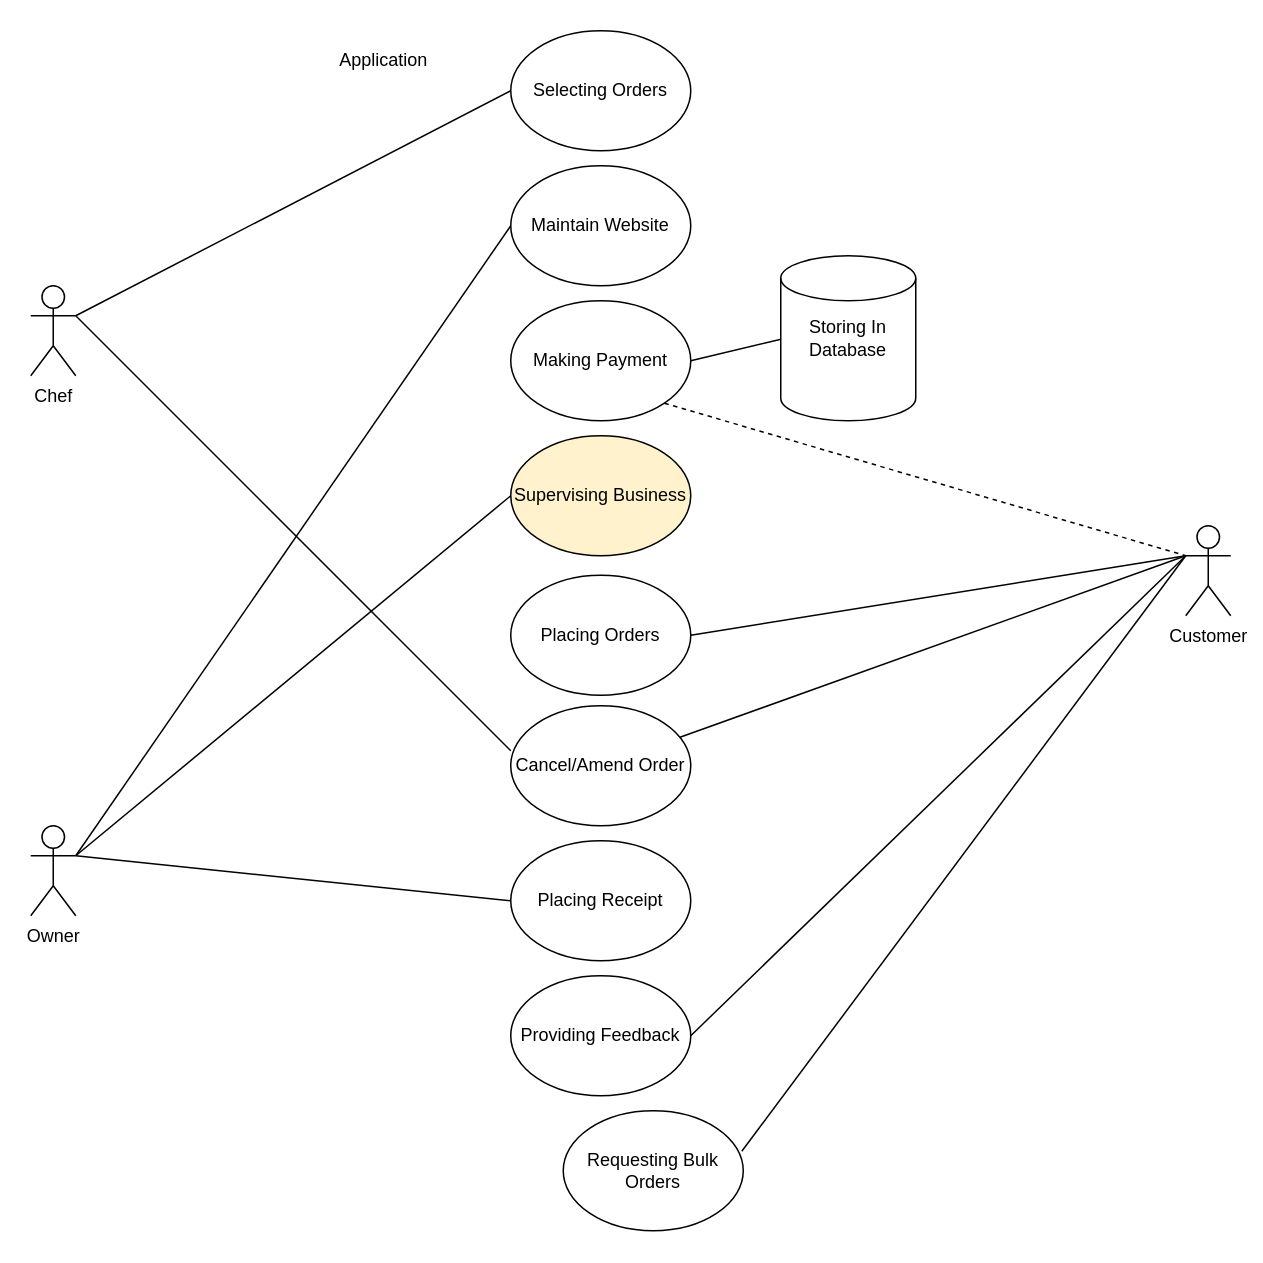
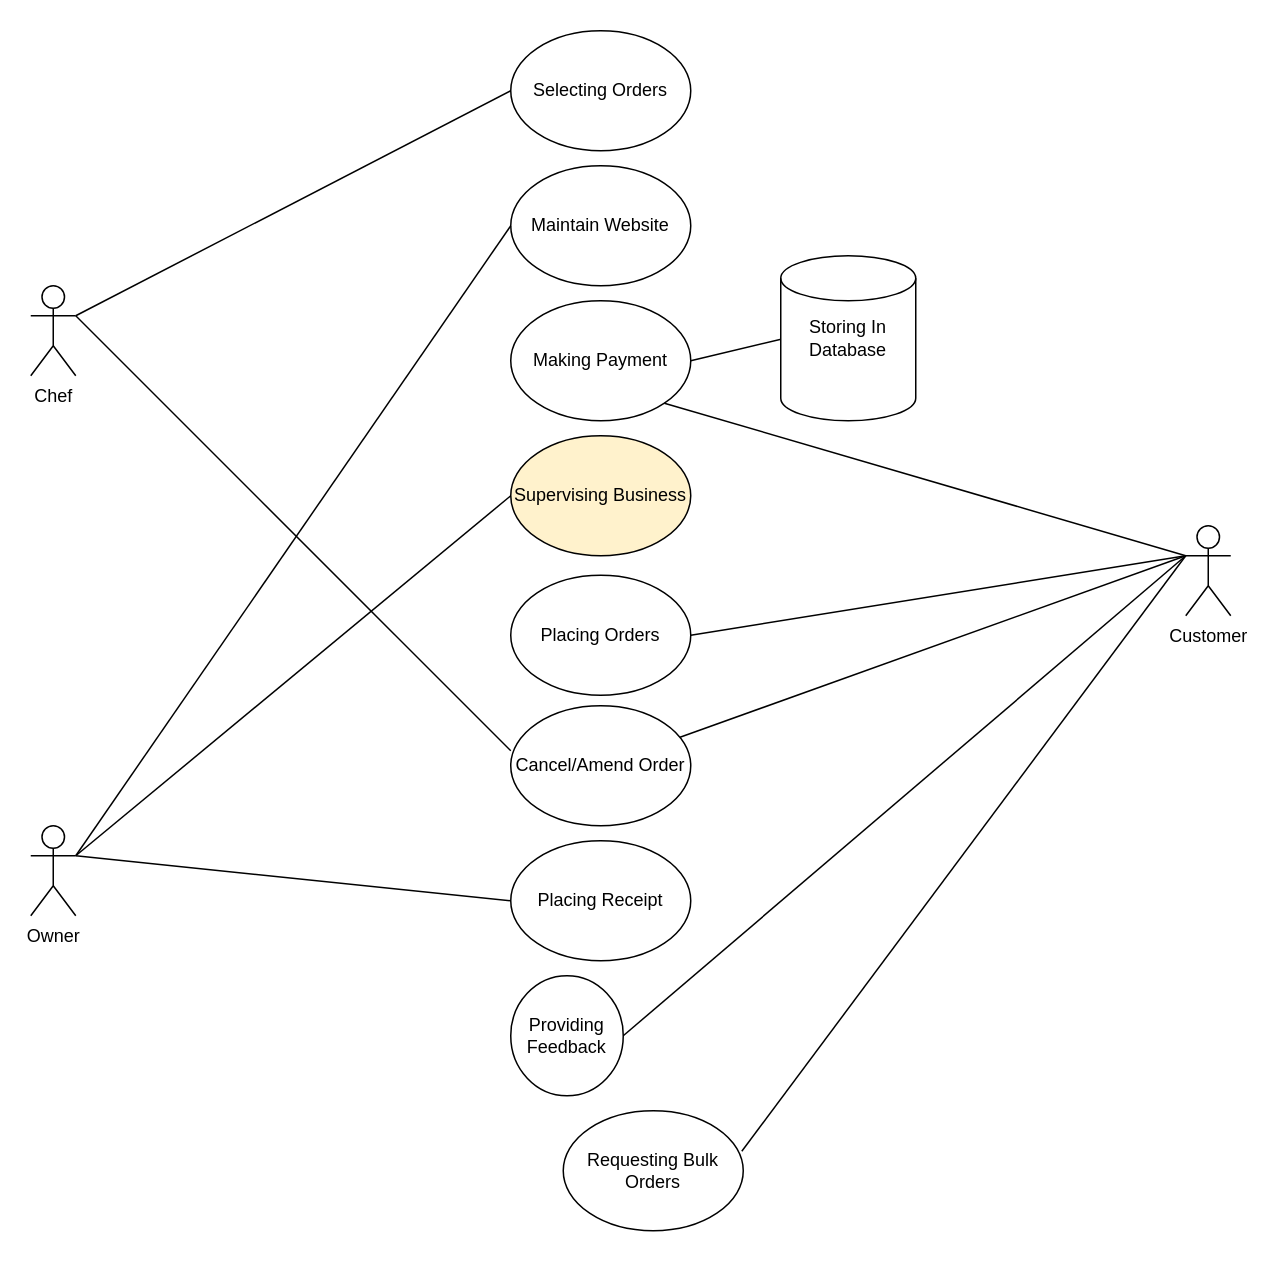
- <mxCell id="24" value="Application" style="text;html=1;align=center;verticalAlign=middle;resizable=0;points=[];autosize=1;" vertex="1" parent="1"><mxGeometry x="220" y="30" width="70" height="20" as="geometry" /></mxCell>
- <mxCell id="19" value="" style="endArrow=none;html=1;entryX=0;entryY=0.333;entryDx=0;entryDy=0;exitX=1;exitY=1;exitDx=0;exitDy=0;entryPerimeter=0;dashed=1;" edge="1" parent="1" source="4" target="13"><mxGeometry width="50" height="50" relative="1" as="geometry"><mxPoint x="620" y="270" as="sourcePoint" /><mxPoint x="910" y="120" as="targetPoint" /></mxGeometry></mxCell>
+ <mxCell id="19" value="" style="endArrow=none;html=1;entryX=0;entryY=0.333;entryDx=0;entryDy=0;exitX=1;exitY=1;exitDx=0;exitDy=0;entryPerimeter=0;" edge="1" parent="1" source="4" target="13"><mxGeometry width="50" height="50" relative="1" as="geometry"><mxPoint x="620" y="270" as="sourcePoint" /><mxPoint x="910" y="120" as="targetPoint" /></mxGeometry></mxCell>
- <mxCell id="9" value="Providing Feedback" style="ellipse;whiteSpace=wrap;html=1;" vertex="1" parent="1"><mxGeometry x="340" y="650" width="120" height="80" as="geometry" /></mxCell>
+ <mxCell id="9" value="Providing Feedback" style="ellipse;whiteSpace=wrap;html=1;" vertex="1" parent="1"><mxGeometry x="340" y="650" width="75" height="80" as="geometry" /></mxCell>
